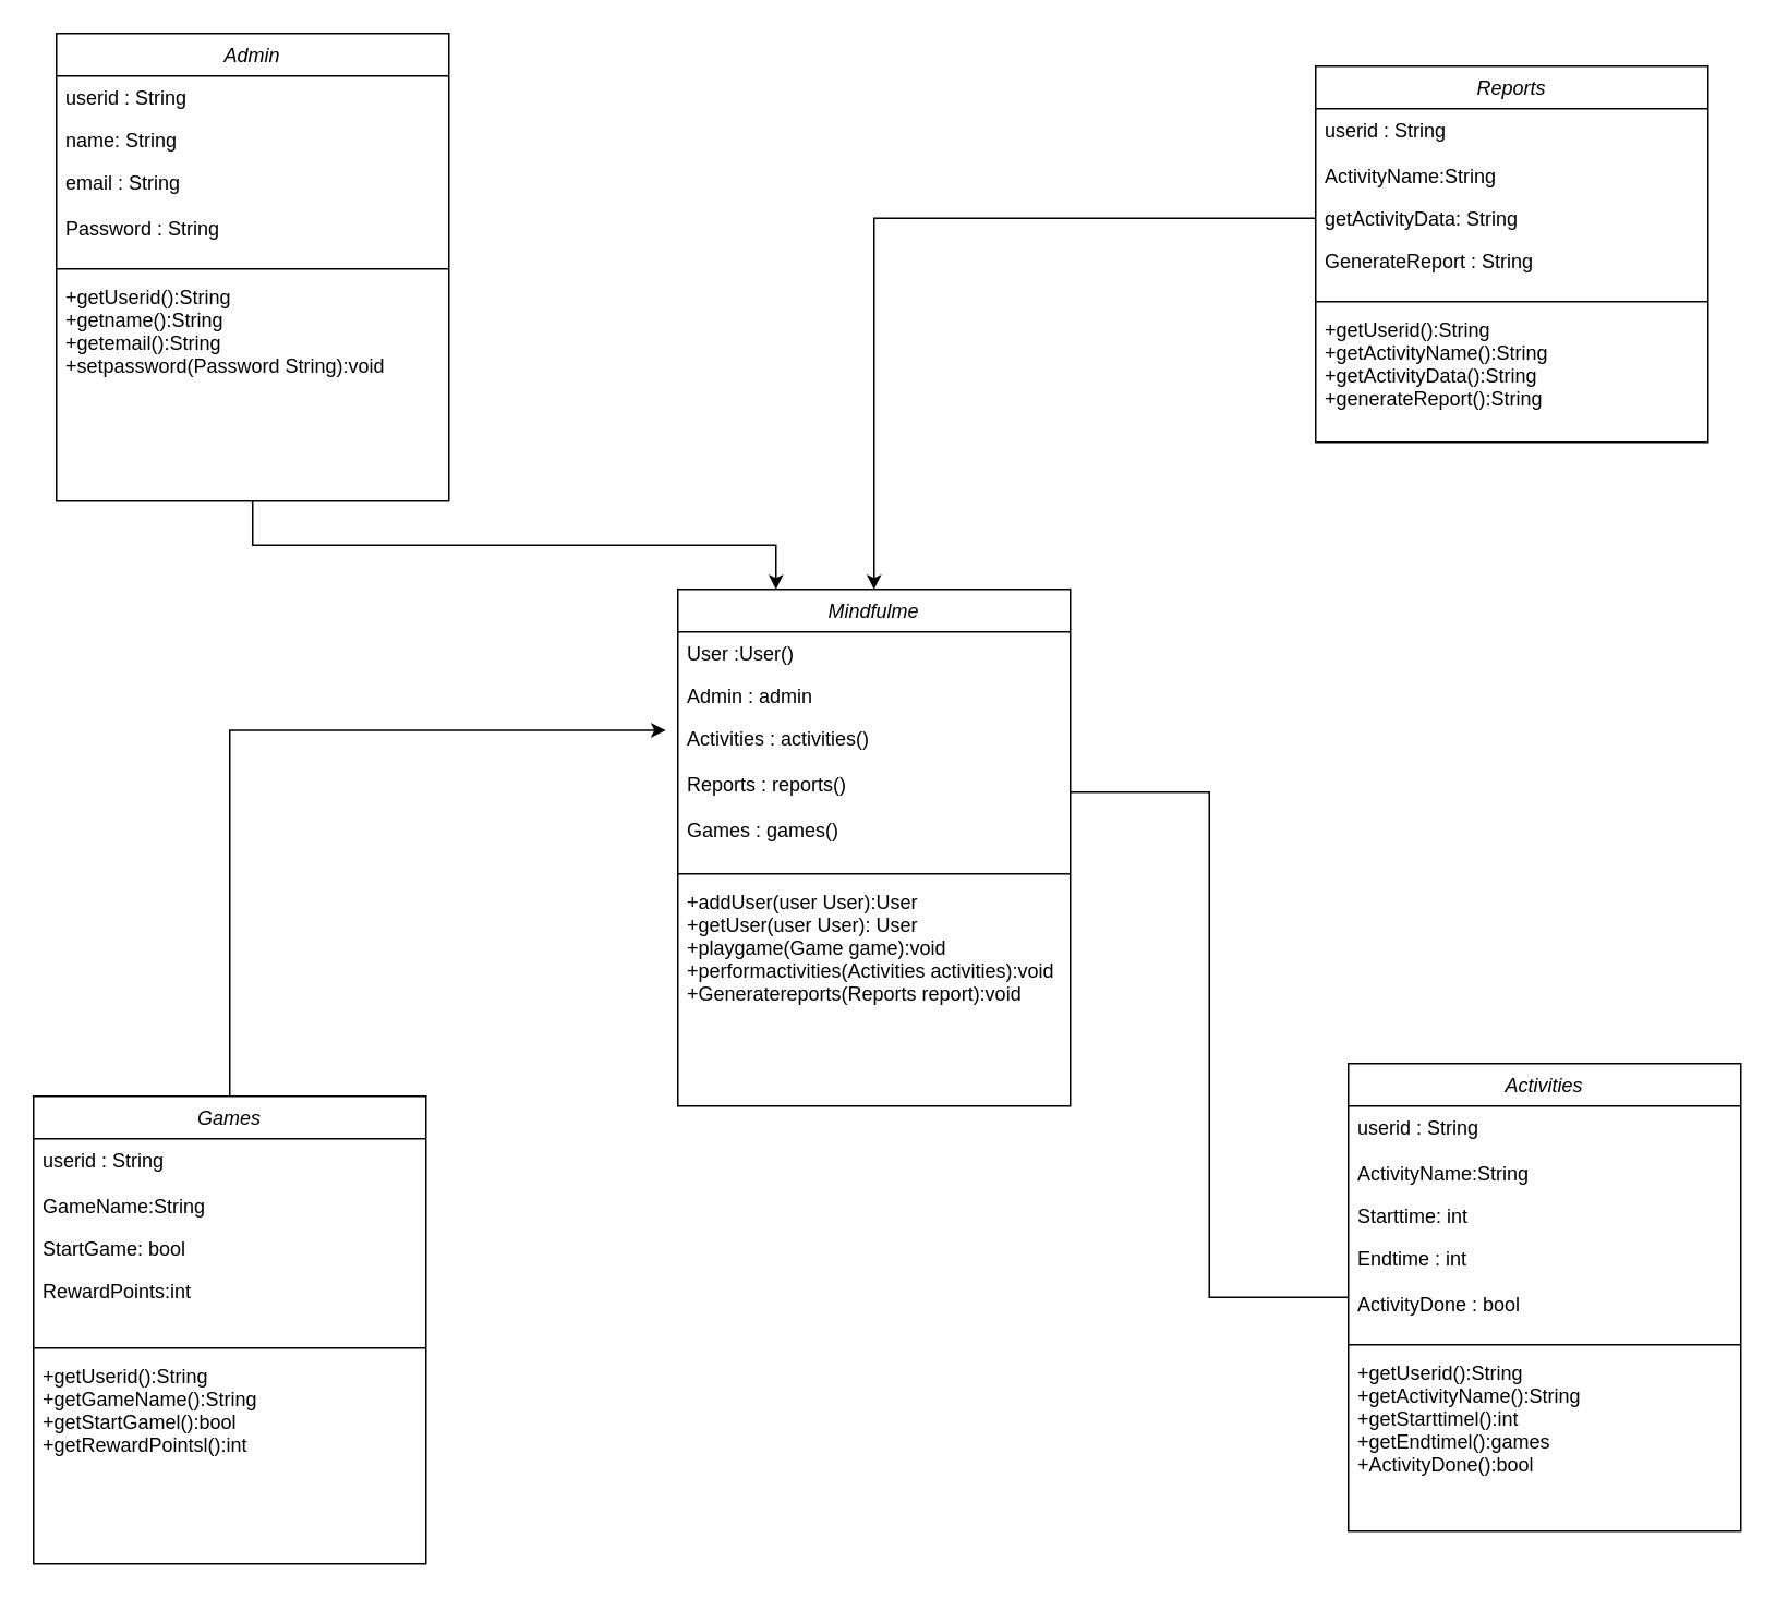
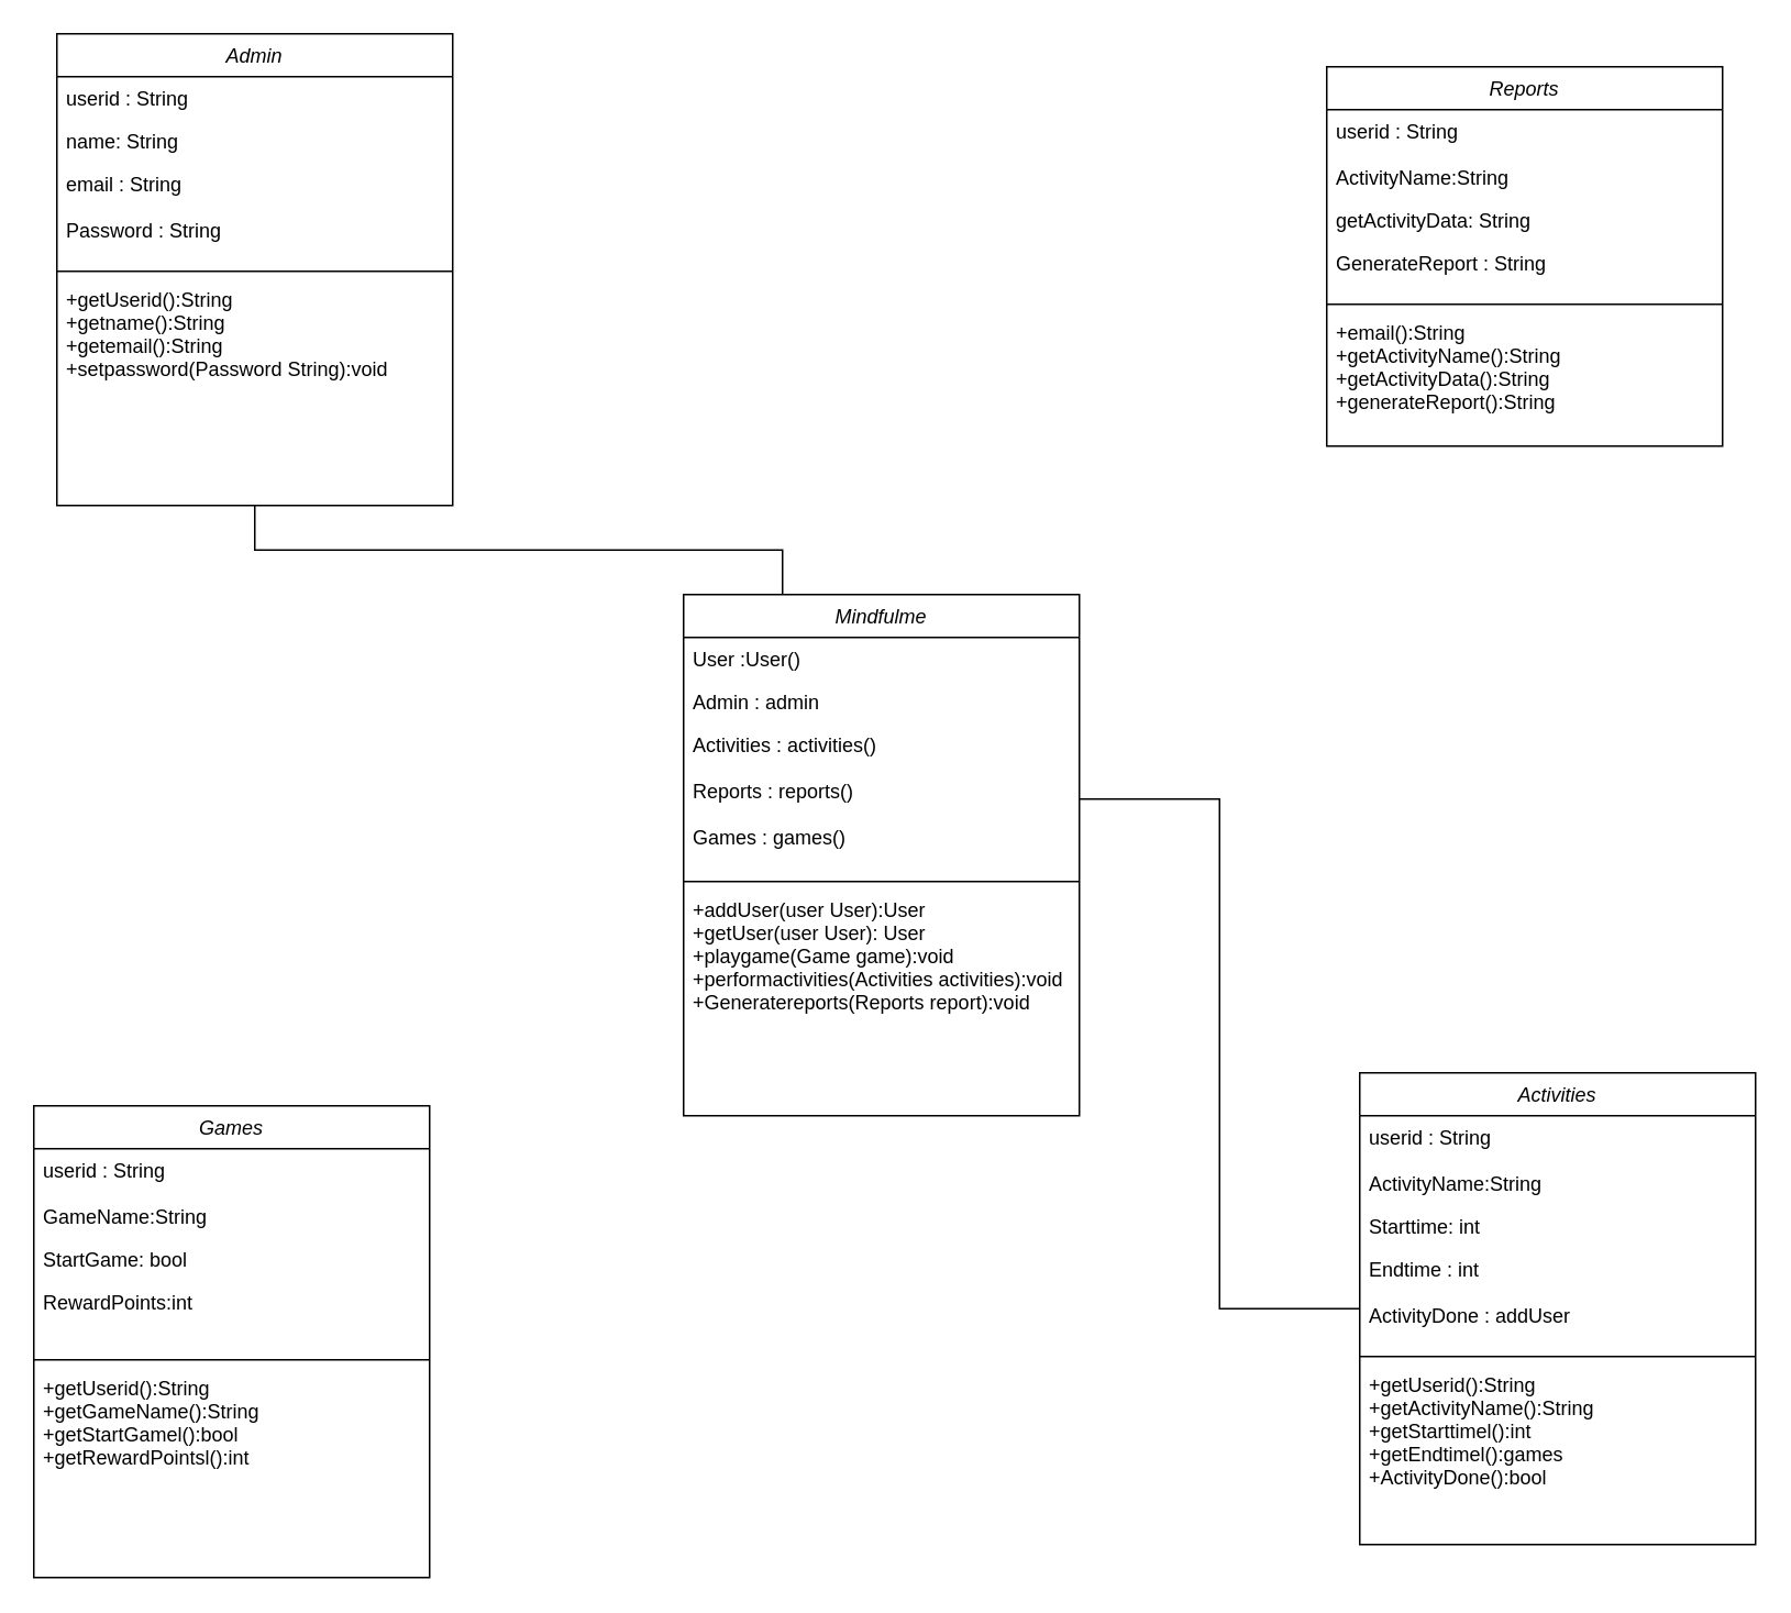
- <mxCell id="35" style="edgeStyle=orthogonalEdgeStyle;rounded=0;orthogonalLoop=1;jettySize=auto;html=1;exitX=0;exitY=0.5;exitDx=0;exitDy=0;entryX=0.5;entryY=0;entryDx=0;entryDy=0;" edge="1" parent="1" source="24" target="2"><mxGeometry relative="1" as="geometry" /></mxCell>
- <mxCell id="27" value="+getUserid():String&#10;+getActivityName():String&#10;+getActivityData():String&#10;+generateReport():String&#10;&#10;&#10;&#10;&#10;" style="text;align=left;verticalAlign=top;spacingLeft=4;spacingRight=4;overflow=hidden;rotatable=0;points=[[0,0.5],[1,0.5]];portConstraint=eastwest;" vertex="1" parent="22"><mxGeometry y="148" width="240" height="82" as="geometry" /></mxCell>
+ <mxCell id="27" value="+email():String&#10;+getActivityName():String&#10;+getActivityData():String&#10;+generateReport():String&#10;&#10;&#10;&#10;&#10;" style="text;align=left;verticalAlign=top;spacingLeft=4;spacingRight=4;overflow=hidden;rotatable=0;points=[[0,0.5],[1,0.5]];portConstraint=eastwest;" vertex="1" parent="22"><mxGeometry y="148" width="240" height="82" as="geometry" /></mxCell>
- <mxCell id="8" style="edgeStyle=orthogonalEdgeStyle;rounded=0;orthogonalLoop=1;jettySize=auto;html=1;exitX=0.5;exitY=1;exitDx=0;exitDy=0;entryX=0.25;entryY=0;entryDx=0;entryDy=0;" edge="1" parent="1" source="9" target="2"><mxGeometry relative="1" as="geometry" /></mxCell>
+ <mxCell id="8" style="edgeStyle=orthogonalEdgeStyle;rounded=0;orthogonalLoop=1;jettySize=auto;html=1;exitX=0.5;exitY=1;exitDx=0;exitDy=0;entryX=0.25;entryY=0;entryDx=0;entryDy=0;endArrow=none;" edge="1" parent="1" source="9" target="2"><mxGeometry relative="1" as="geometry" /></mxCell>
- <mxCell id="34" style="edgeStyle=orthogonalEdgeStyle;rounded=0;orthogonalLoop=1;jettySize=auto;html=1;exitX=0.5;exitY=0;exitDx=0;exitDy=0;entryX=-0.031;entryY=0.089;entryDx=0;entryDy=0;entryPerimeter=0;" edge="1" parent="1" source="28" target="5"><mxGeometry relative="1" as="geometry" /></mxCell>
- <mxCell id="19" value="Endtime : int&#10;&#10;ActivityDone : bool&#10;" style="text;align=left;verticalAlign=top;spacingLeft=4;spacingRight=4;overflow=hidden;rotatable=0;points=[[0,0.5],[1,0.5]];portConstraint=eastwest;rounded=0;shadow=0;html=0;" vertex="1" parent="16"><mxGeometry y="106" width="240" height="62" as="geometry" /></mxCell>
+ <mxCell id="19" value="Endtime : int&#10;&#10;ActivityDone : addUser&#10;" style="text;align=left;verticalAlign=top;spacingLeft=4;spacingRight=4;overflow=hidden;rotatable=0;points=[[0,0.5],[1,0.5]];portConstraint=eastwest;rounded=0;shadow=0;html=0;" vertex="1" parent="16"><mxGeometry y="106" width="240" height="62" as="geometry" /></mxCell>
